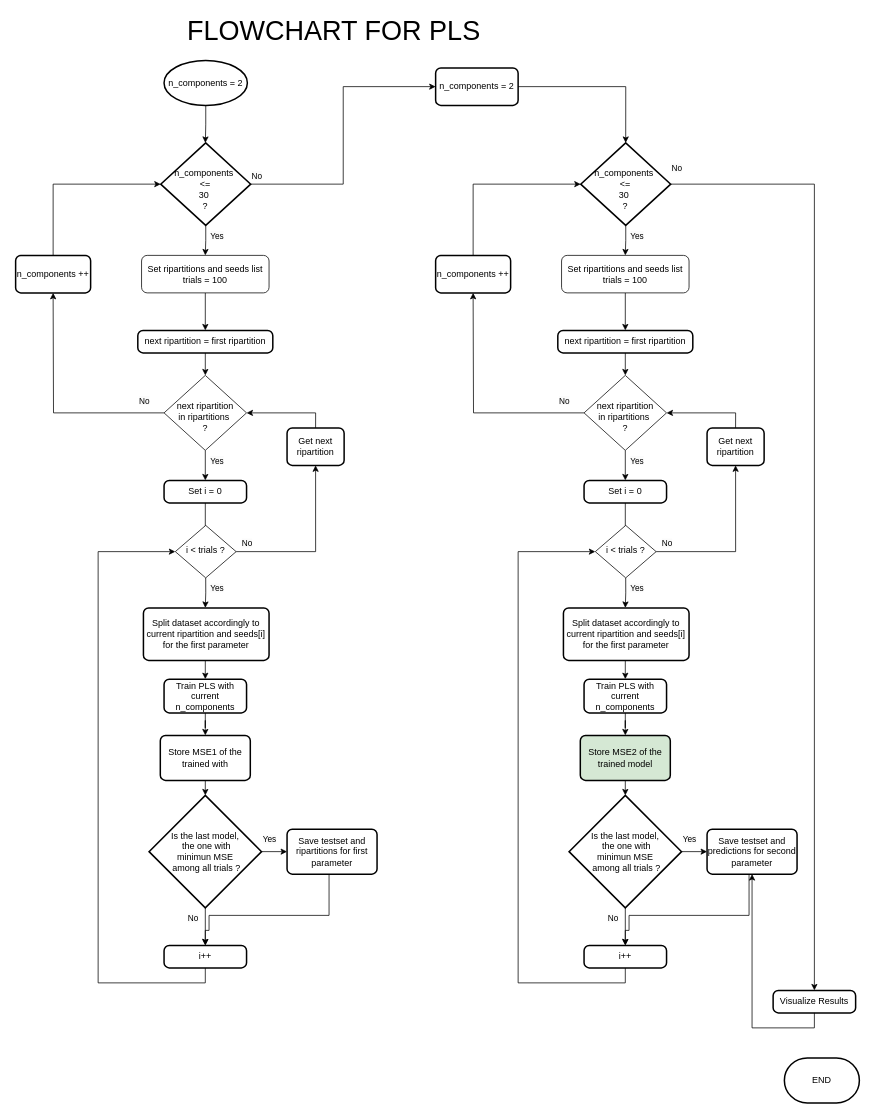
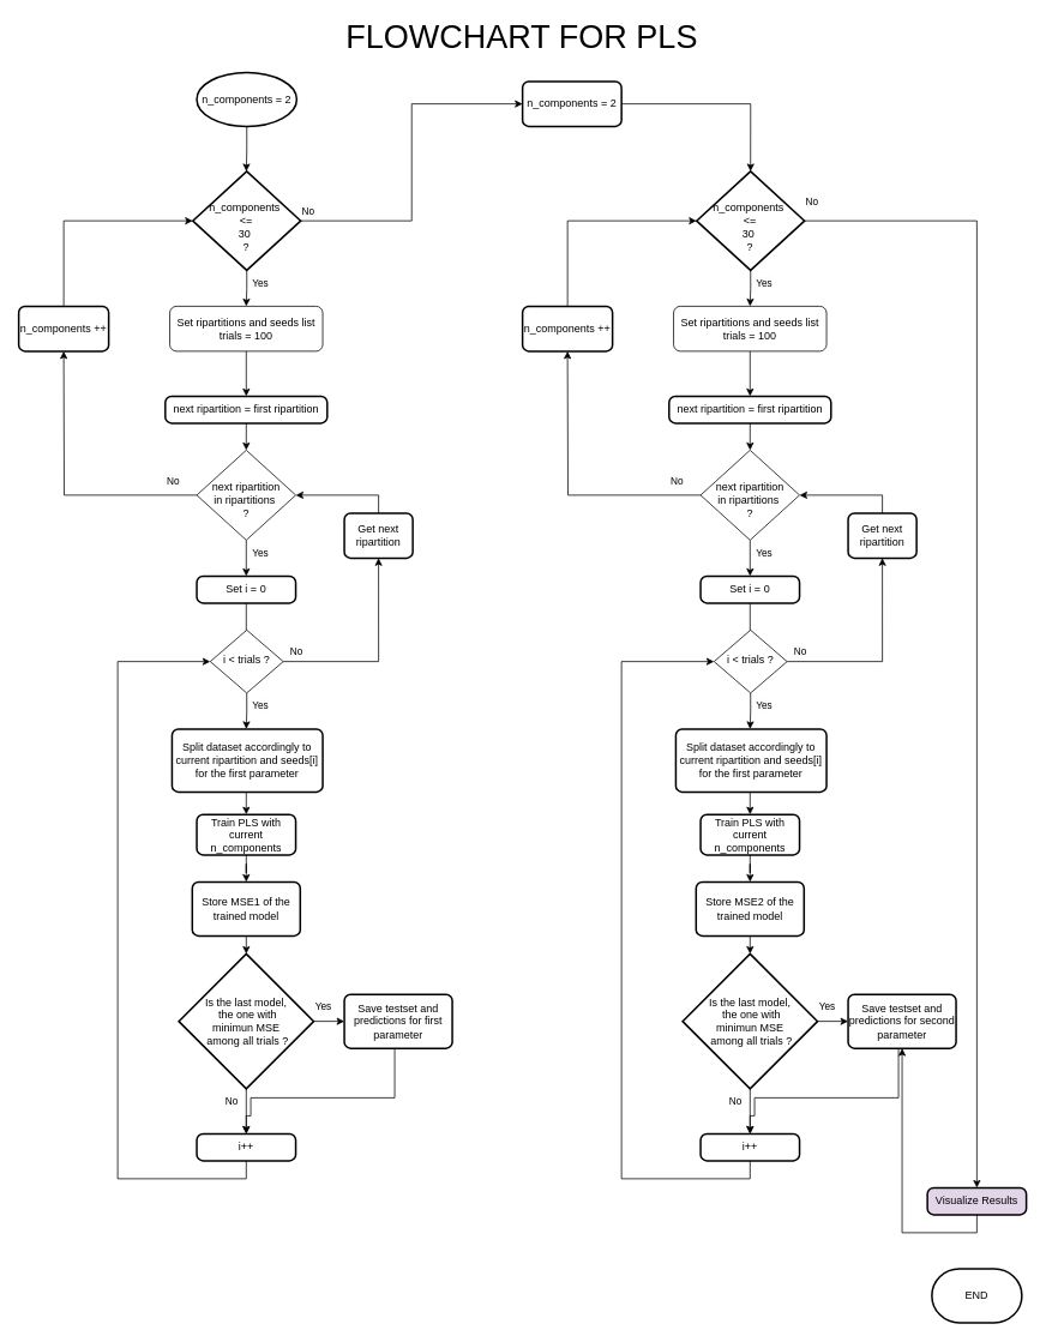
- <mxCell id="32" value="&lt;font style=&quot;font-size: 36px;&quot;&gt;FLOWCHART FOR PLS&lt;/font&gt;" style="text;html=1;strokeColor=none;fillColor=none;align=center;verticalAlign=middle;whiteSpace=wrap;rounded=0;" parent="1" vertex="1"><mxGeometry x="22" y="20" width="845" height="40" as="geometry" /></mxCell>
+ <mxCell id="32" value="&lt;font style=&quot;font-size: 36px;&quot;&gt;FLOWCHART FOR PLS&lt;/font&gt;" style="text;html=1;strokeColor=none;fillColor=none;align=center;verticalAlign=middle;whiteSpace=wrap;rounded=0;" parent="1" vertex="1"><mxGeometry x="157" y="20" width="845" height="40" as="geometry" /></mxCell>
- <mxCell id="20" value="Store MSE1 of the trained with" style="rounded=1;whiteSpace=wrap;html=1;absoluteArcSize=1;arcSize=14;strokeWidth=2;" parent="1" vertex="1"><mxGeometry x="212.91" y="980" width="120" height="60" as="geometry" /></mxCell>
+ <mxCell id="20" value="Store MSE1 of the trained model" style="rounded=1;whiteSpace=wrap;html=1;absoluteArcSize=1;arcSize=14;strokeWidth=2;" parent="1" vertex="1"><mxGeometry x="212.91" y="980" width="120" height="60" as="geometry" /></mxCell>
- <mxCell id="61" value="Store MSE2 of the trained model" style="rounded=1;whiteSpace=wrap;html=1;absoluteArcSize=1;arcSize=14;strokeWidth=2;fillColor=#d5e8d4;" vertex="1" parent="1"><mxGeometry x="772.91" y="980" width="120" height="60" as="geometry" /></mxCell>
+ <mxCell id="61" value="Store MSE2 of the trained model" style="rounded=1;whiteSpace=wrap;html=1;absoluteArcSize=1;arcSize=14;strokeWidth=2;" vertex="1" parent="1"><mxGeometry x="772.91" y="980" width="120" height="60" as="geometry" /></mxCell>
- <mxCell id="27" value="Save testset and ripartitions for first parameter" style="rounded=1;whiteSpace=wrap;html=1;absoluteArcSize=1;arcSize=14;strokeWidth=2;" parent="1" vertex="1"><mxGeometry x="381.91" y="1105" width="120" height="60" as="geometry" /></mxCell>
+ <mxCell id="27" value="Save testset and predictions for first parameter" style="rounded=1;whiteSpace=wrap;html=1;absoluteArcSize=1;arcSize=14;strokeWidth=2;" parent="1" vertex="1"><mxGeometry x="381.91" y="1105" width="120" height="60" as="geometry" /></mxCell>
- <mxCell id="85" value="Visualize Results" style="rounded=1;whiteSpace=wrap;html=1;absoluteArcSize=1;arcSize=14;strokeWidth=2;" vertex="1" parent="1"><mxGeometry x="1030" y="1320" width="110" height="30" as="geometry" /></mxCell>
+ <mxCell id="85" value="Visualize Results" style="rounded=1;whiteSpace=wrap;html=1;absoluteArcSize=1;arcSize=14;strokeWidth=2;fillColor=#e1d5e7;" vertex="1" parent="1"><mxGeometry x="1030" y="1320" width="110" height="30" as="geometry" /></mxCell>
- <mxCell id="86" value="END" style="strokeWidth=2;html=1;shape=mxgraph.flowchart.terminator;whiteSpace=wrap;" vertex="1" parent="1"><mxGeometry x="1045" y="1410" width="100" height="60" as="geometry" /></mxCell>
+ <mxCell id="86" value="END" style="strokeWidth=2;html=1;shape=mxgraph.flowchart.terminator;whiteSpace=wrap;" vertex="1" parent="1"><mxGeometry x="1035" y="1410" width="100" height="60" as="geometry" /></mxCell>
